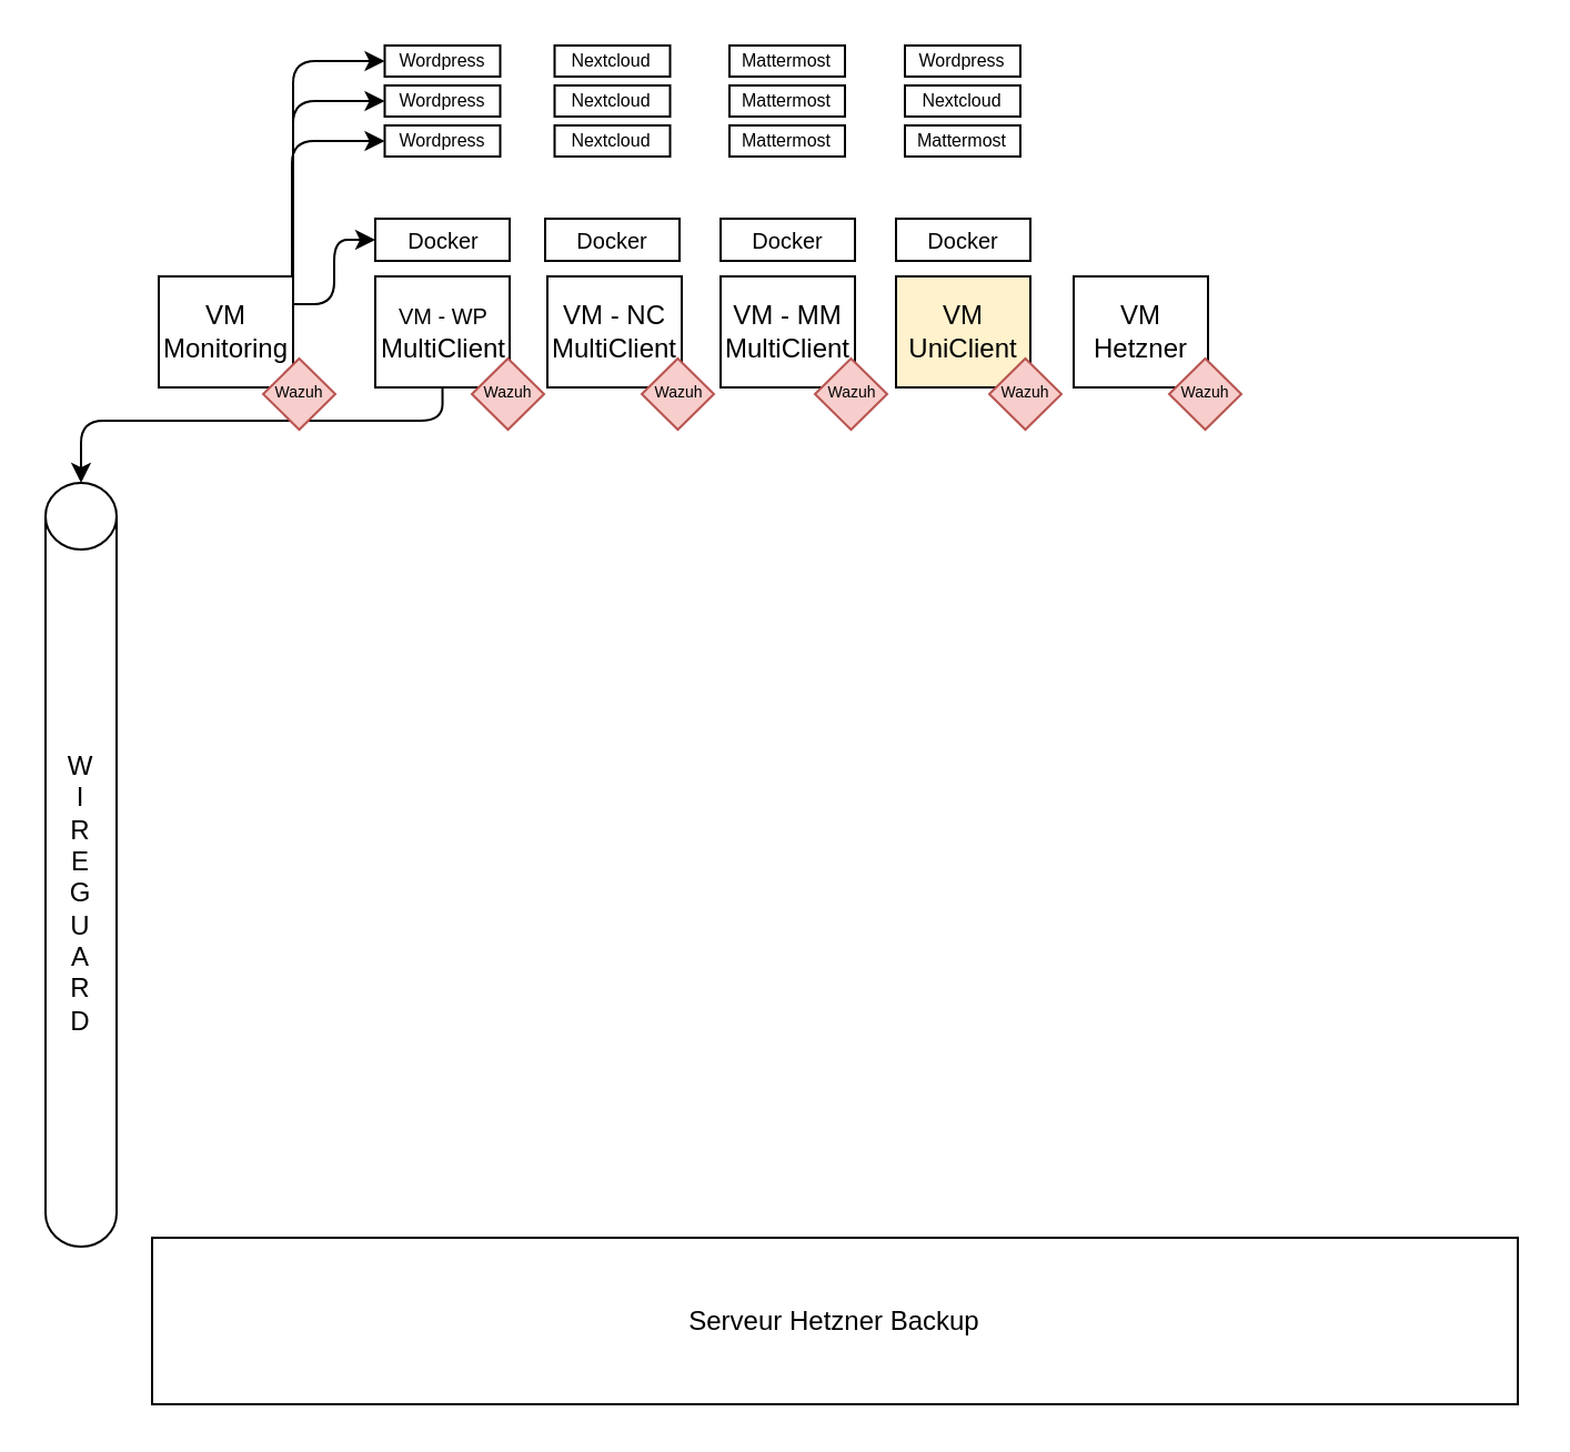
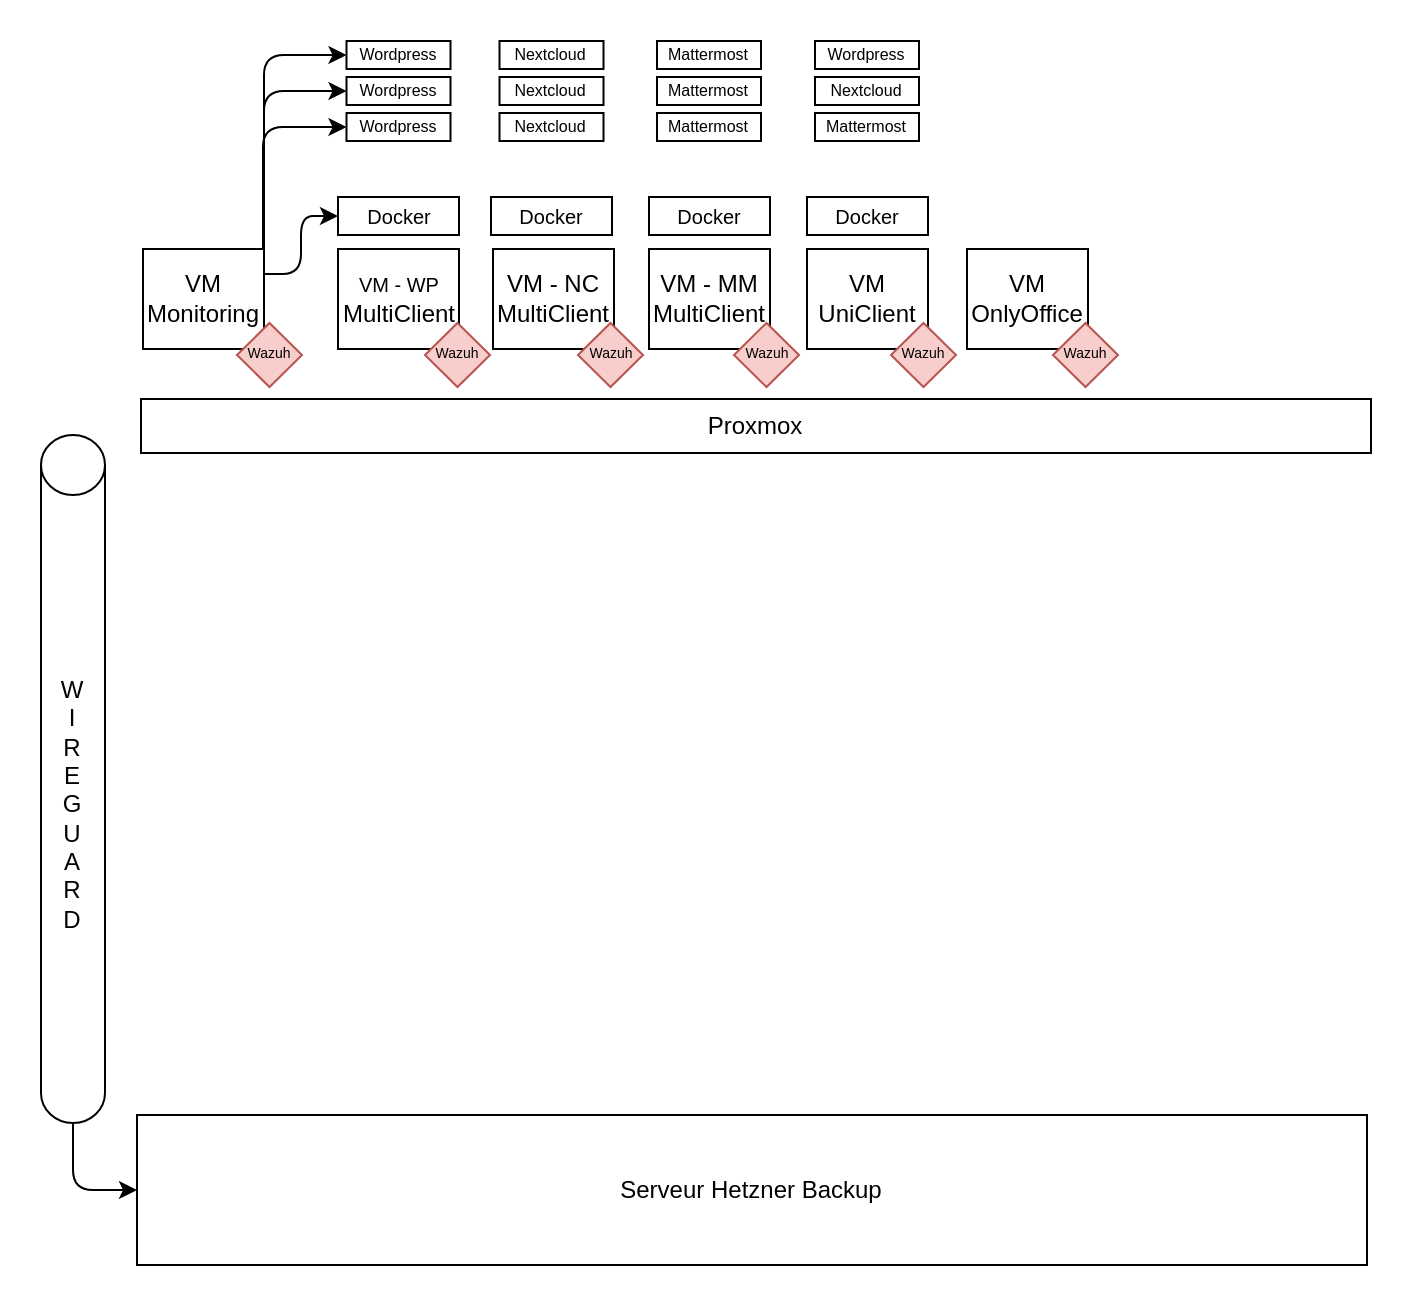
- <mxCell id="7" value="VM&lt;br&gt;UniClient" style="rounded=0;whiteSpace=wrap;html=1;fillColor=#fff2cc;" parent="1" vertex="1"><mxGeometry x="403" y="124" width="60.5" height="50" as="geometry" /></mxCell>
+ <mxCell id="7" value="VM&lt;br&gt;UniClient" style="rounded=0;whiteSpace=wrap;html=1;" parent="1" vertex="1"><mxGeometry x="403" y="124" width="60.5" height="50" as="geometry" /></mxCell>
- <mxCell id="37" value="VM&lt;br&gt;Hetzner" style="rounded=0;whiteSpace=wrap;html=1;" vertex="1" parent="1"><mxGeometry x="483" y="124" width="60.5" height="50" as="geometry" /></mxCell>
+ <mxCell id="37" value="VM&lt;br&gt;OnlyOffice" style="rounded=0;whiteSpace=wrap;html=1;" vertex="1" parent="1"><mxGeometry x="483" y="124" width="60.5" height="50" as="geometry" /></mxCell>
- <mxCell id="3" style="edgeStyle=orthogonalEdgeStyle;html=1;exitX=0.5;exitY=1;exitDx=0;exitDy=0;fontSize=12;" parent="1" source="4" target="31" edge="1"><mxGeometry relative="1" as="geometry"><Array as="points"><mxPoint x="199" y="189" /><mxPoint x="36" y="189" /></Array></mxGeometry></mxCell>
+ <mxCell id="2" value="Proxmox" style="rounded=0;whiteSpace=wrap;html=1;" parent="1" vertex="1"><mxGeometry x="70" y="199" width="615" height="27" as="geometry" /></mxCell>
+ <mxCell id="30" style="edgeStyle=orthogonalEdgeStyle;html=1;exitX=0.5;exitY=1;exitDx=0;exitDy=0;exitPerimeter=0;entryX=0;entryY=0.5;entryDx=0;entryDy=0;fontSize=12;" parent="1" source="31" target="29" edge="1"><mxGeometry relative="1" as="geometry" /></mxCell>
